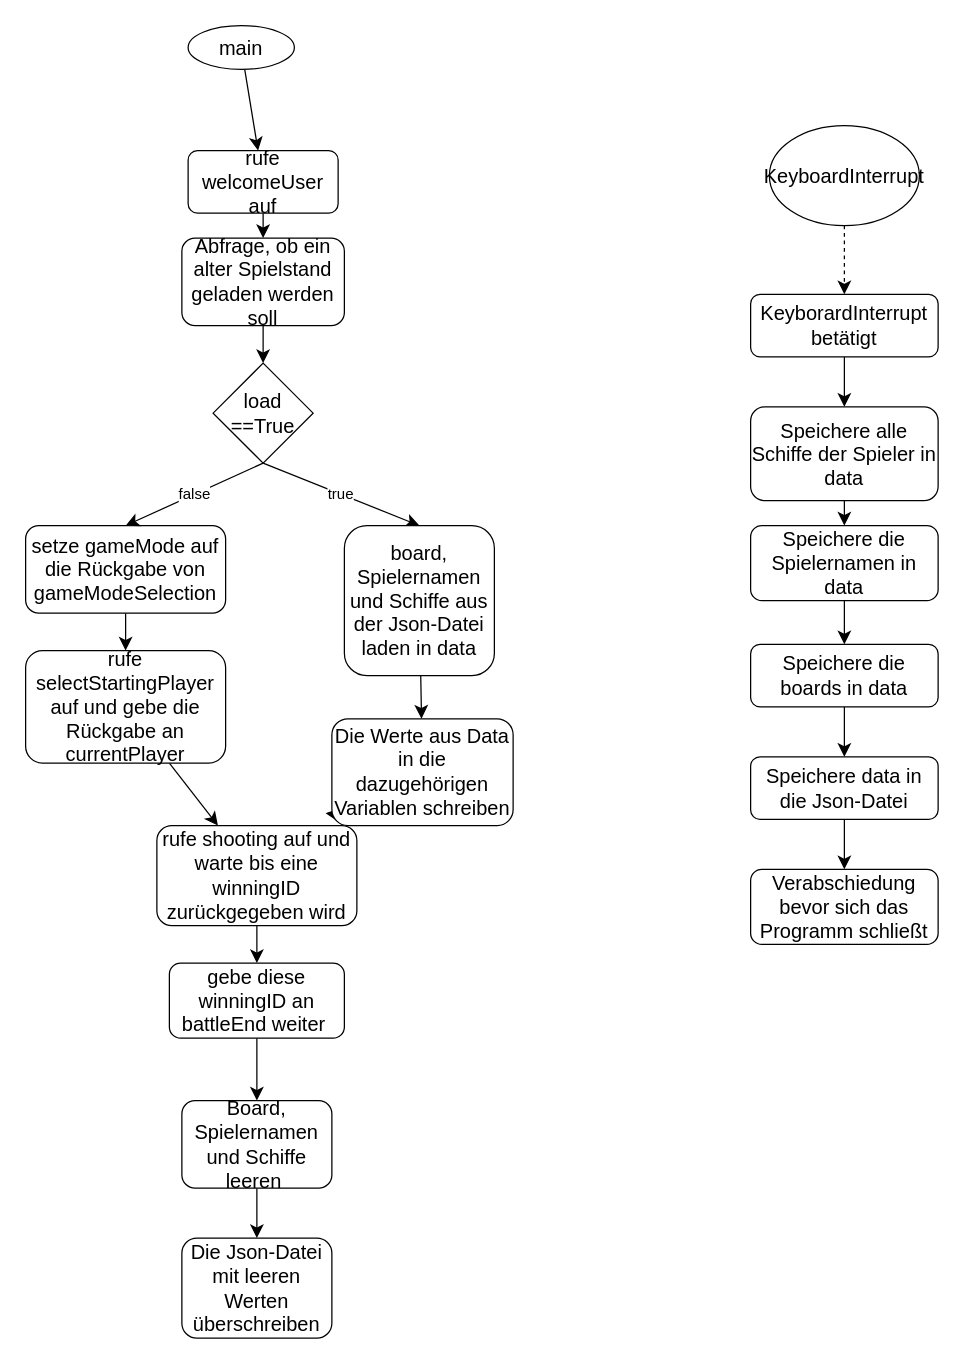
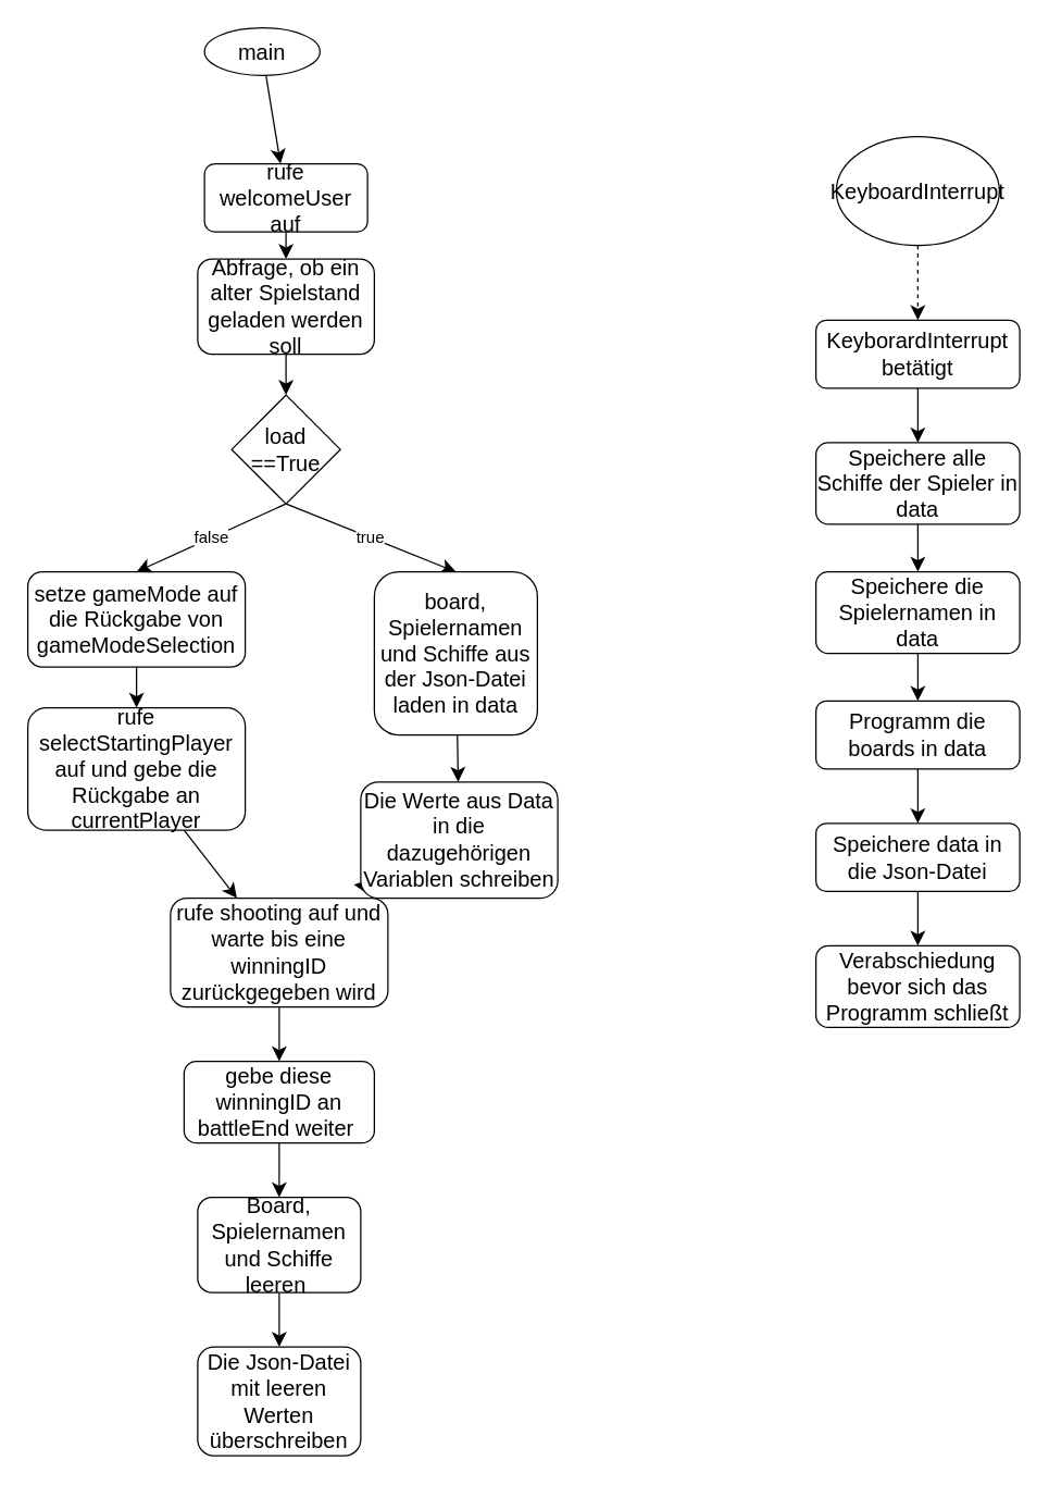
- <mxCell id="31" value="Speichere alle Schiffe der Spieler in data" style="rounded=1;whiteSpace=wrap;html=1;fontSize=16;" vertex="1" parent="1"><mxGeometry x="600" y="325" width="150" height="75" as="geometry" /></mxCell>
+ <mxCell id="31" value="Speichere alle Schiffe der Spieler in data" style="rounded=1;whiteSpace=wrap;html=1;fontSize=16;" vertex="1" parent="1"><mxGeometry x="600" y="325" width="150" height="60" as="geometry" /></mxCell>
- <mxCell id="36" value="Speichere die boards in data" style="rounded=1;whiteSpace=wrap;html=1;fontSize=16;" vertex="1" parent="1"><mxGeometry x="600" y="515" width="150" height="50" as="geometry" /></mxCell>
+ <mxCell id="36" value="Programm die boards in data" style="rounded=1;whiteSpace=wrap;html=1;fontSize=16;" vertex="1" parent="1"><mxGeometry x="600" y="515" width="150" height="50" as="geometry" /></mxCell>
- <mxCell id="13" value="gebe diese winningID an battleEnd weiter&amp;nbsp;" style="whiteSpace=wrap;html=1;fontSize=16;rounded=1;" parent="1" vertex="1"><mxGeometry x="135" y="770" width="140" height="60" as="geometry" /></mxCell>
+ <mxCell id="13" value="gebe diese winningID an battleEnd weiter&amp;nbsp;" style="whiteSpace=wrap;html=1;fontSize=16;rounded=1;" parent="1" vertex="1"><mxGeometry x="135" y="780" width="140" height="60" as="geometry" /></mxCell>
